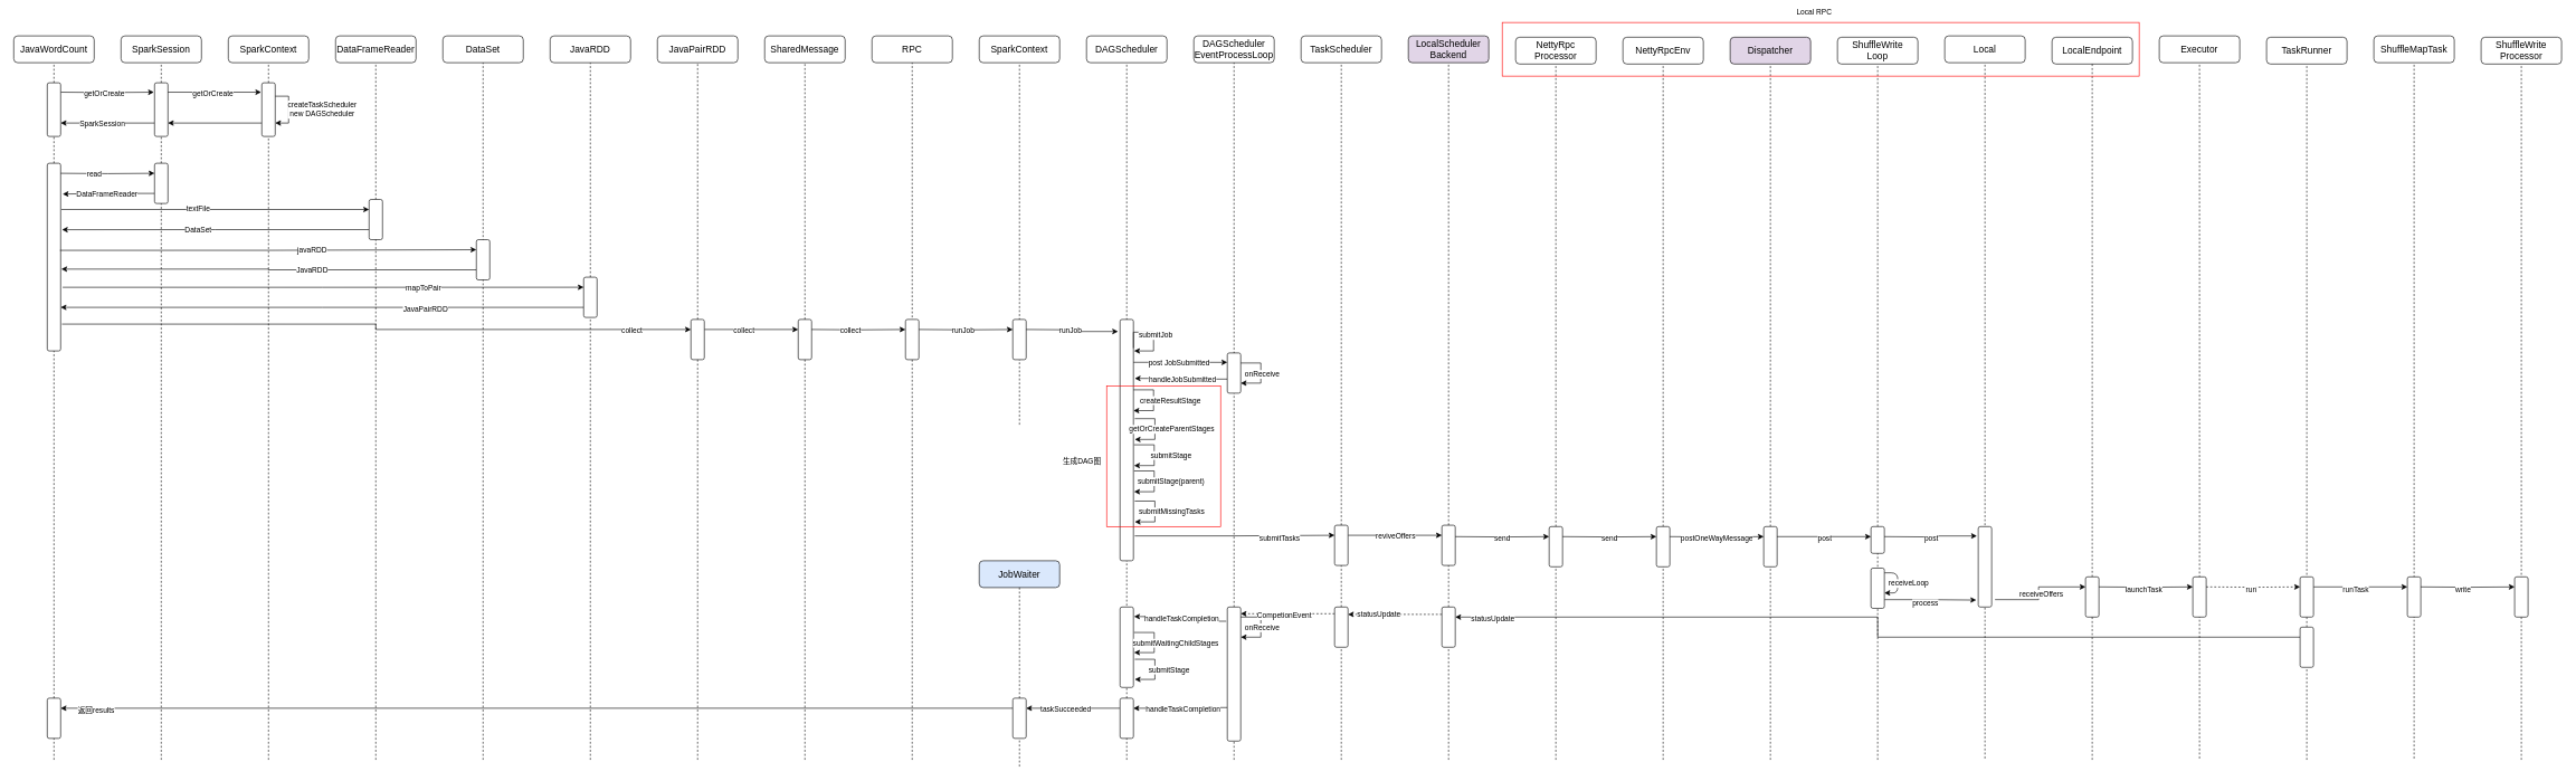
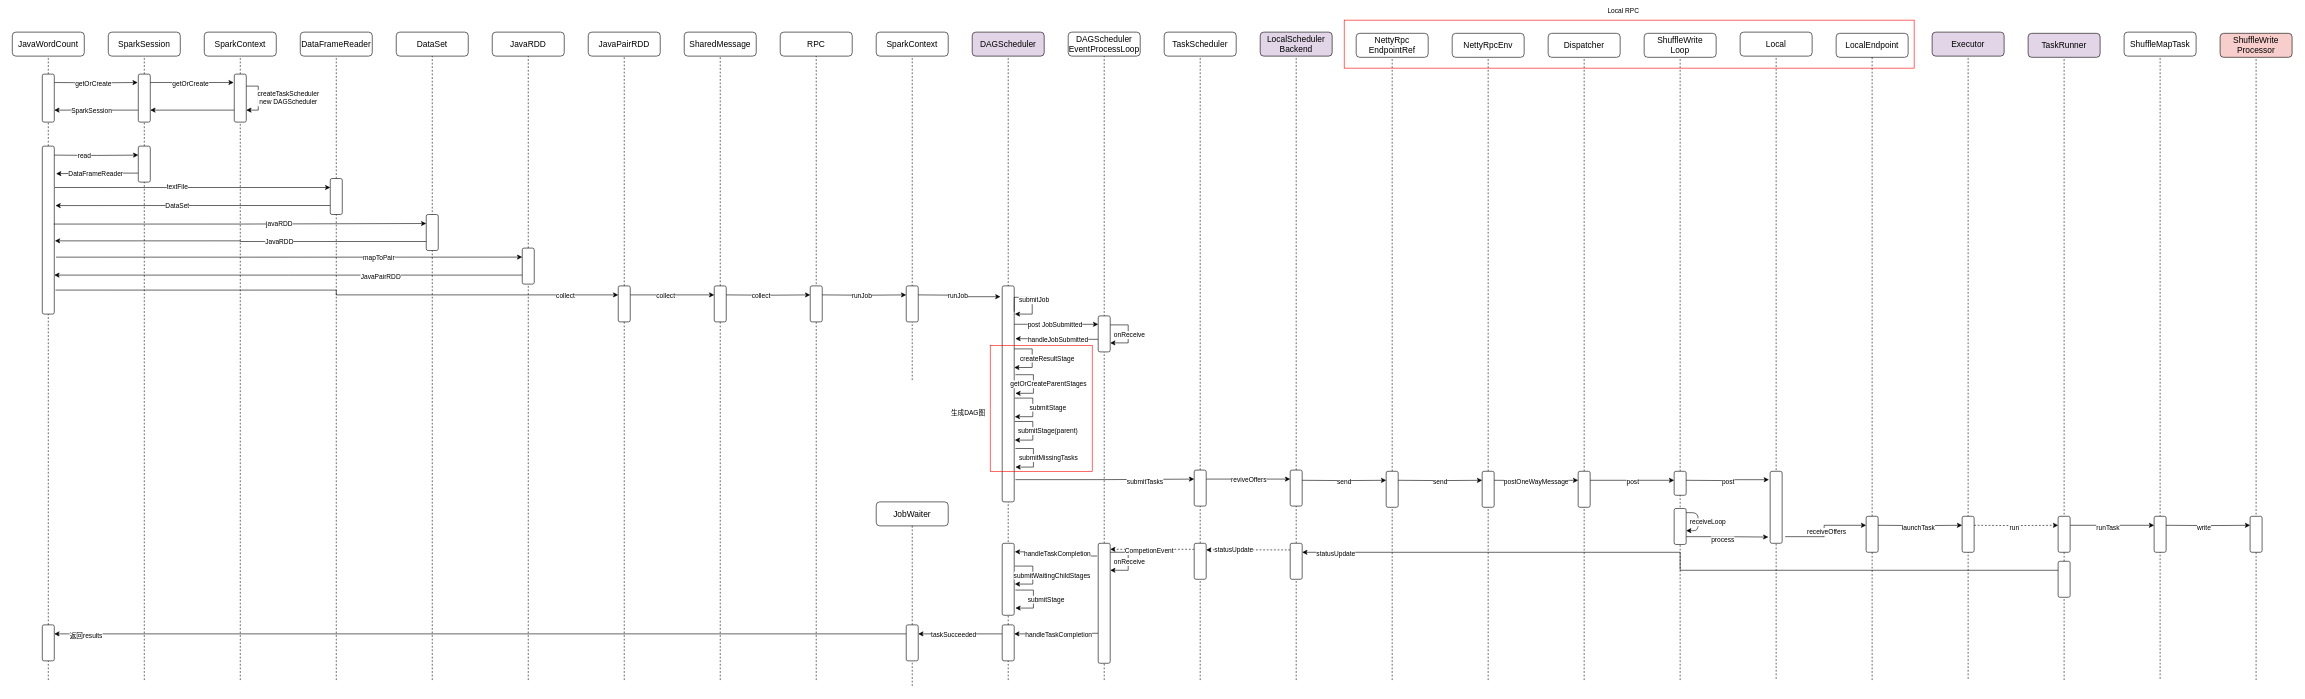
- <mxCell id="16" value="DAGScheduler" style="rounded=1;html=1;fontSize=14;whiteSpace=wrap;" parent="1" vertex="1"><mxGeometry x="1620" y="53" width="120" height="40" as="geometry" /></mxCell>
+ <mxCell id="16" value="DAGScheduler" style="rounded=1;html=1;fontSize=14;whiteSpace=wrap;fillColor=#e1d5e7;" parent="1" vertex="1"><mxGeometry x="1620" y="53" width="120" height="40" as="geometry" /></mxCell>
- <mxCell id="127" value="Executor" style="rounded=1;html=1;fontSize=14;whiteSpace=wrap;" parent="1" vertex="1"><mxGeometry x="3220" y="53" width="120" height="40" as="geometry" /></mxCell>
+ <mxCell id="127" value="Executor" style="rounded=1;html=1;fontSize=14;whiteSpace=wrap;fillColor=#e1d5e7;" parent="1" vertex="1"><mxGeometry x="3220" y="53" width="120" height="40" as="geometry" /></mxCell>
- <mxCell id="112" value="&lt;div&gt;NettyRpc&lt;/div&gt;&lt;div&gt;Processor&lt;br&gt;&lt;/div&gt;" style="rounded=1;html=1;fontSize=14;whiteSpace=wrap;" parent="1" vertex="1"><mxGeometry x="2260" y="55" width="120" height="40" as="geometry" /></mxCell>
+ <mxCell id="112" value="&lt;div&gt;NettyRpc&lt;/div&gt;&lt;div&gt;EndpointRef&lt;br&gt;&lt;/div&gt;" style="rounded=1;html=1;fontSize=14;whiteSpace=wrap;" parent="1" vertex="1"><mxGeometry x="2260" y="55" width="120" height="40" as="geometry" /></mxCell>
- <mxCell id="119" value="Dispatcher" style="rounded=1;html=1;fontSize=14;whiteSpace=wrap;fillColor=#e1d5e7;" parent="1" vertex="1"><mxGeometry x="2580" y="55" width="120" height="40" as="geometry" /></mxCell>
+ <mxCell id="119" value="Dispatcher" style="rounded=1;html=1;fontSize=14;whiteSpace=wrap;" parent="1" vertex="1"><mxGeometry x="2580" y="55" width="120" height="40" as="geometry" /></mxCell>
- <mxCell id="129" value="TaskRunner" style="rounded=1;html=1;fontSize=14;whiteSpace=wrap;" parent="1" vertex="1"><mxGeometry x="3380" y="55" width="120" height="40" as="geometry" /></mxCell>
+ <mxCell id="129" value="TaskRunner" style="rounded=1;html=1;fontSize=14;whiteSpace=wrap;fillColor=#e1d5e7;" parent="1" vertex="1"><mxGeometry x="3380" y="55" width="120" height="40" as="geometry" /></mxCell>
- <mxCell id="133" value="&lt;div&gt;ShuffleWrite&lt;/div&gt;&lt;div&gt;Processor&lt;/div&gt;" style="rounded=1;html=1;fontSize=14;whiteSpace=wrap;" parent="1" vertex="1"><mxGeometry x="3700" y="55" width="120" height="40" as="geometry" /></mxCell>
+ <mxCell id="133" value="&lt;div&gt;ShuffleWrite&lt;/div&gt;&lt;div&gt;Processor&lt;/div&gt;" style="rounded=1;html=1;fontSize=14;whiteSpace=wrap;fillColor=#f8cecc;" parent="1" vertex="1"><mxGeometry x="3700" y="55" width="120" height="40" as="geometry" /></mxCell>
- <mxCell id="186" value="JobWaiter" style="rounded=1;html=1;fontSize=14;whiteSpace=wrap;fillColor=#dae8fc;" parent="1" vertex="1"><mxGeometry x="1460" y="836" width="120" height="40" as="geometry" /></mxCell>
+ <mxCell id="186" value="JobWaiter" style="rounded=1;html=1;fontSize=14;whiteSpace=wrap;" parent="1" vertex="1"><mxGeometry x="1460" y="836" width="120" height="40" as="geometry" /></mxCell>
